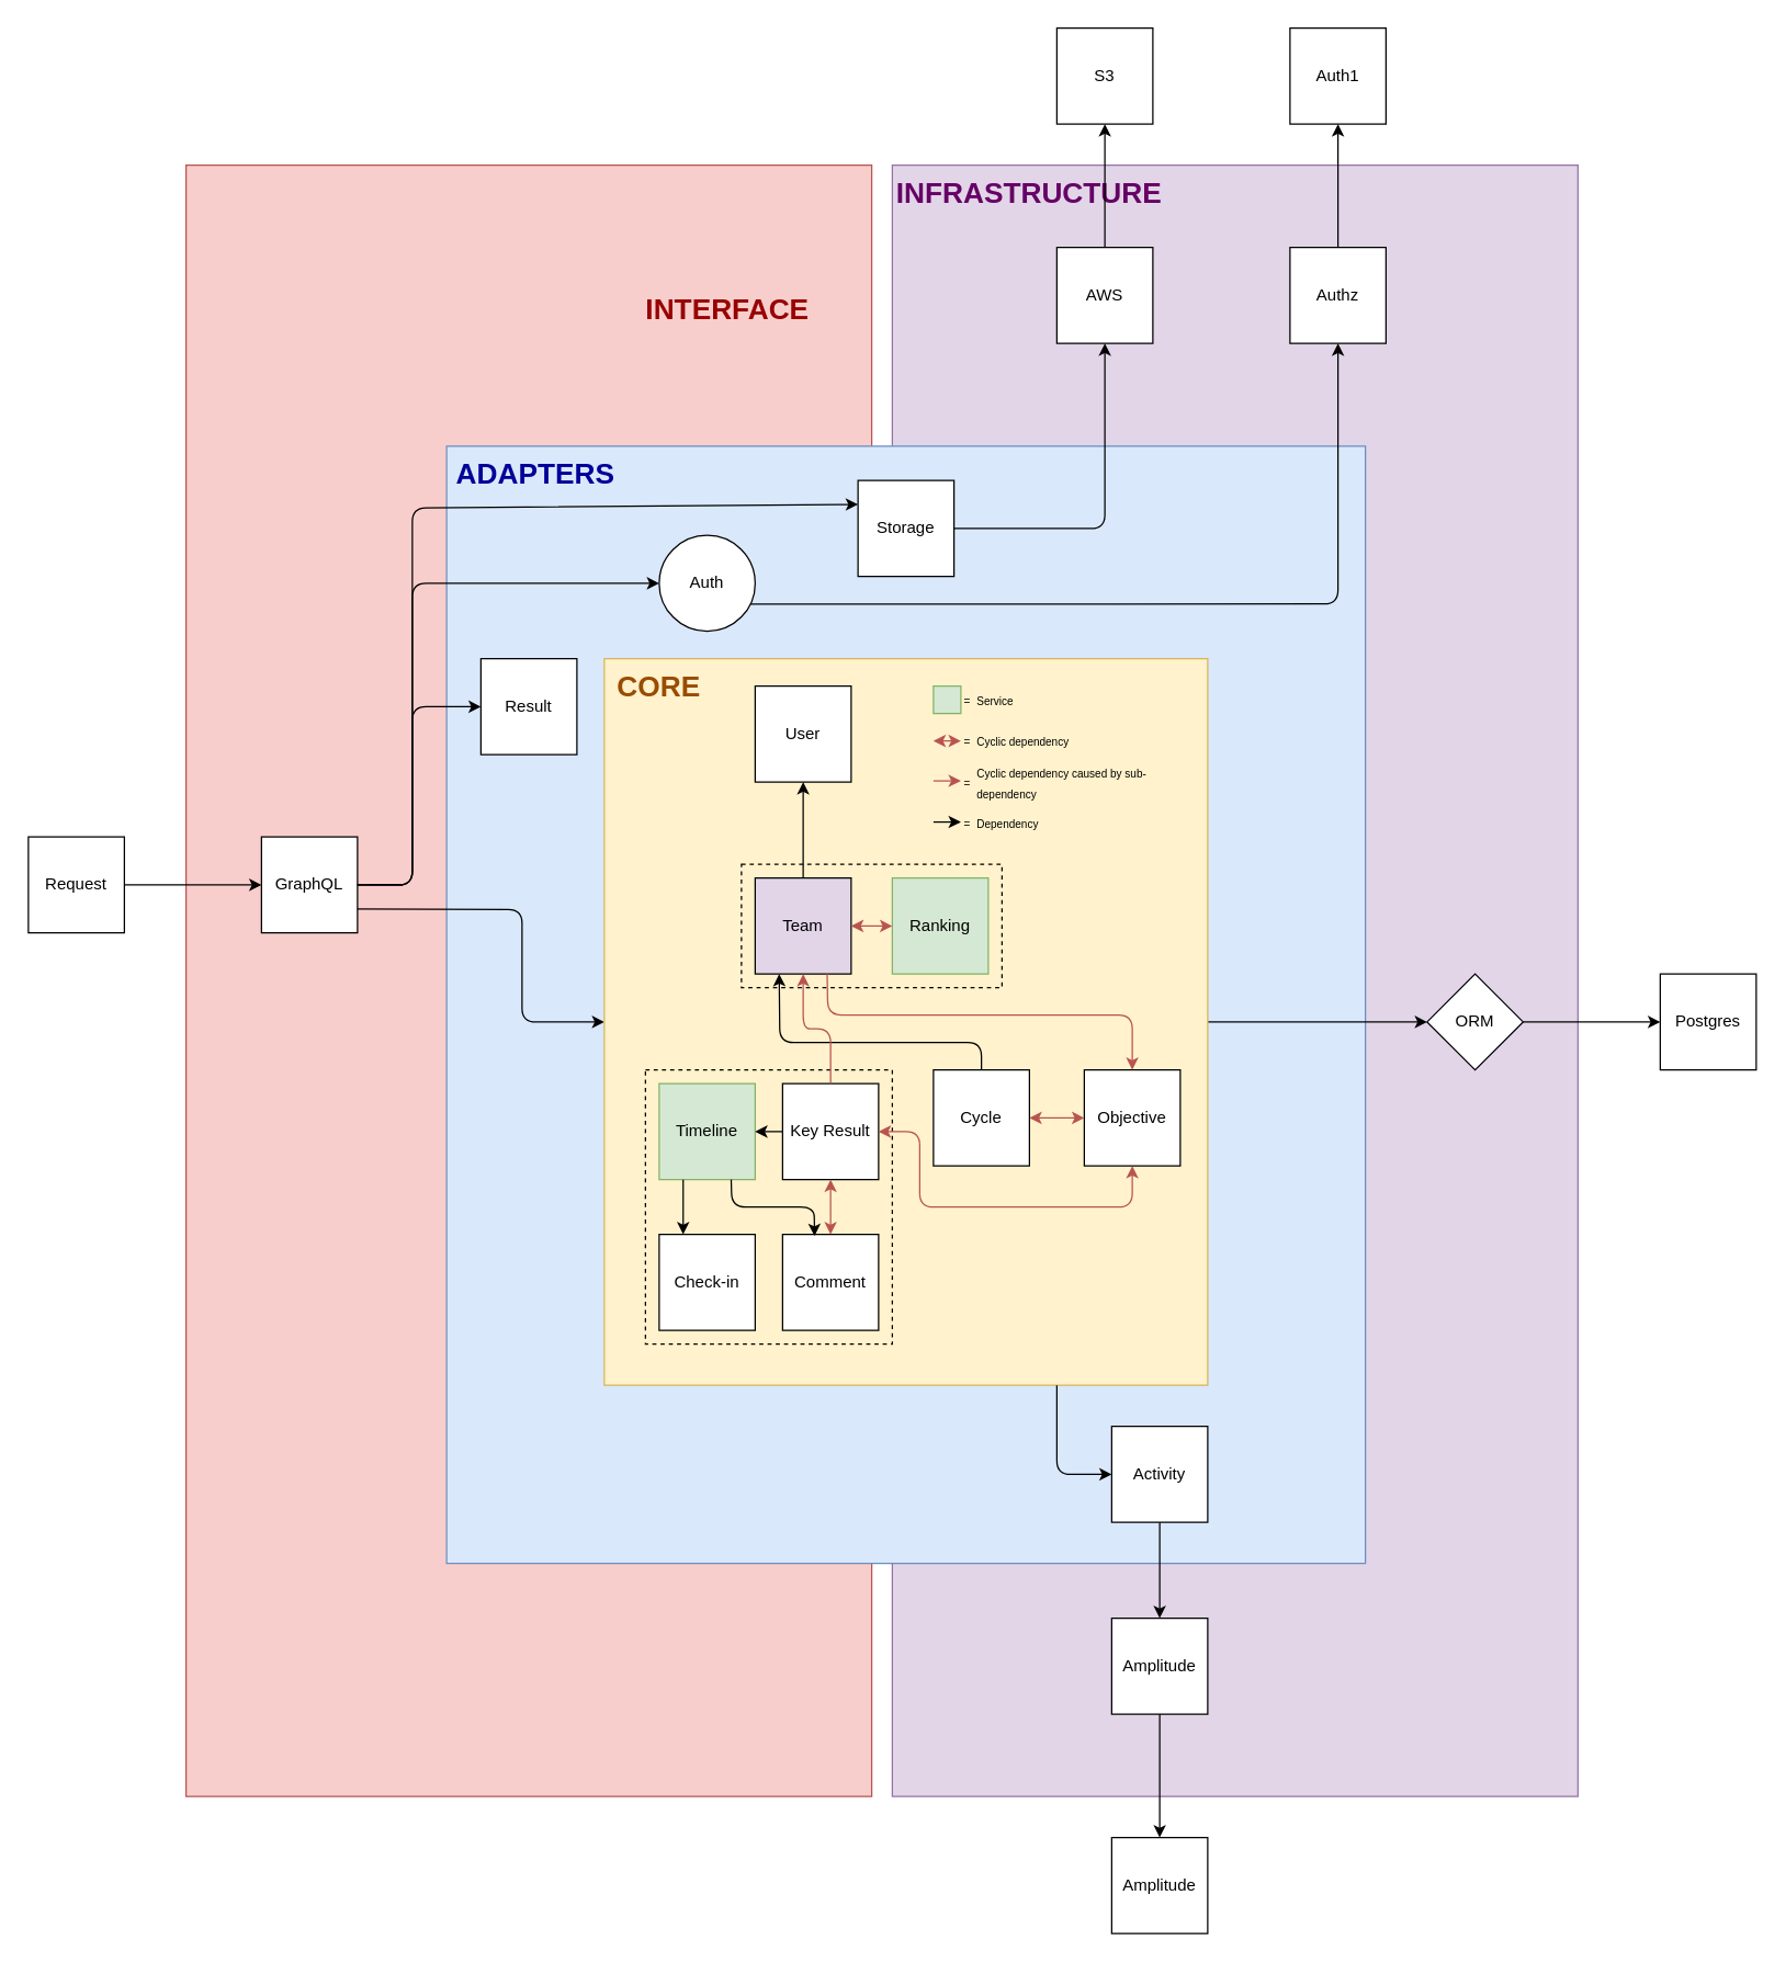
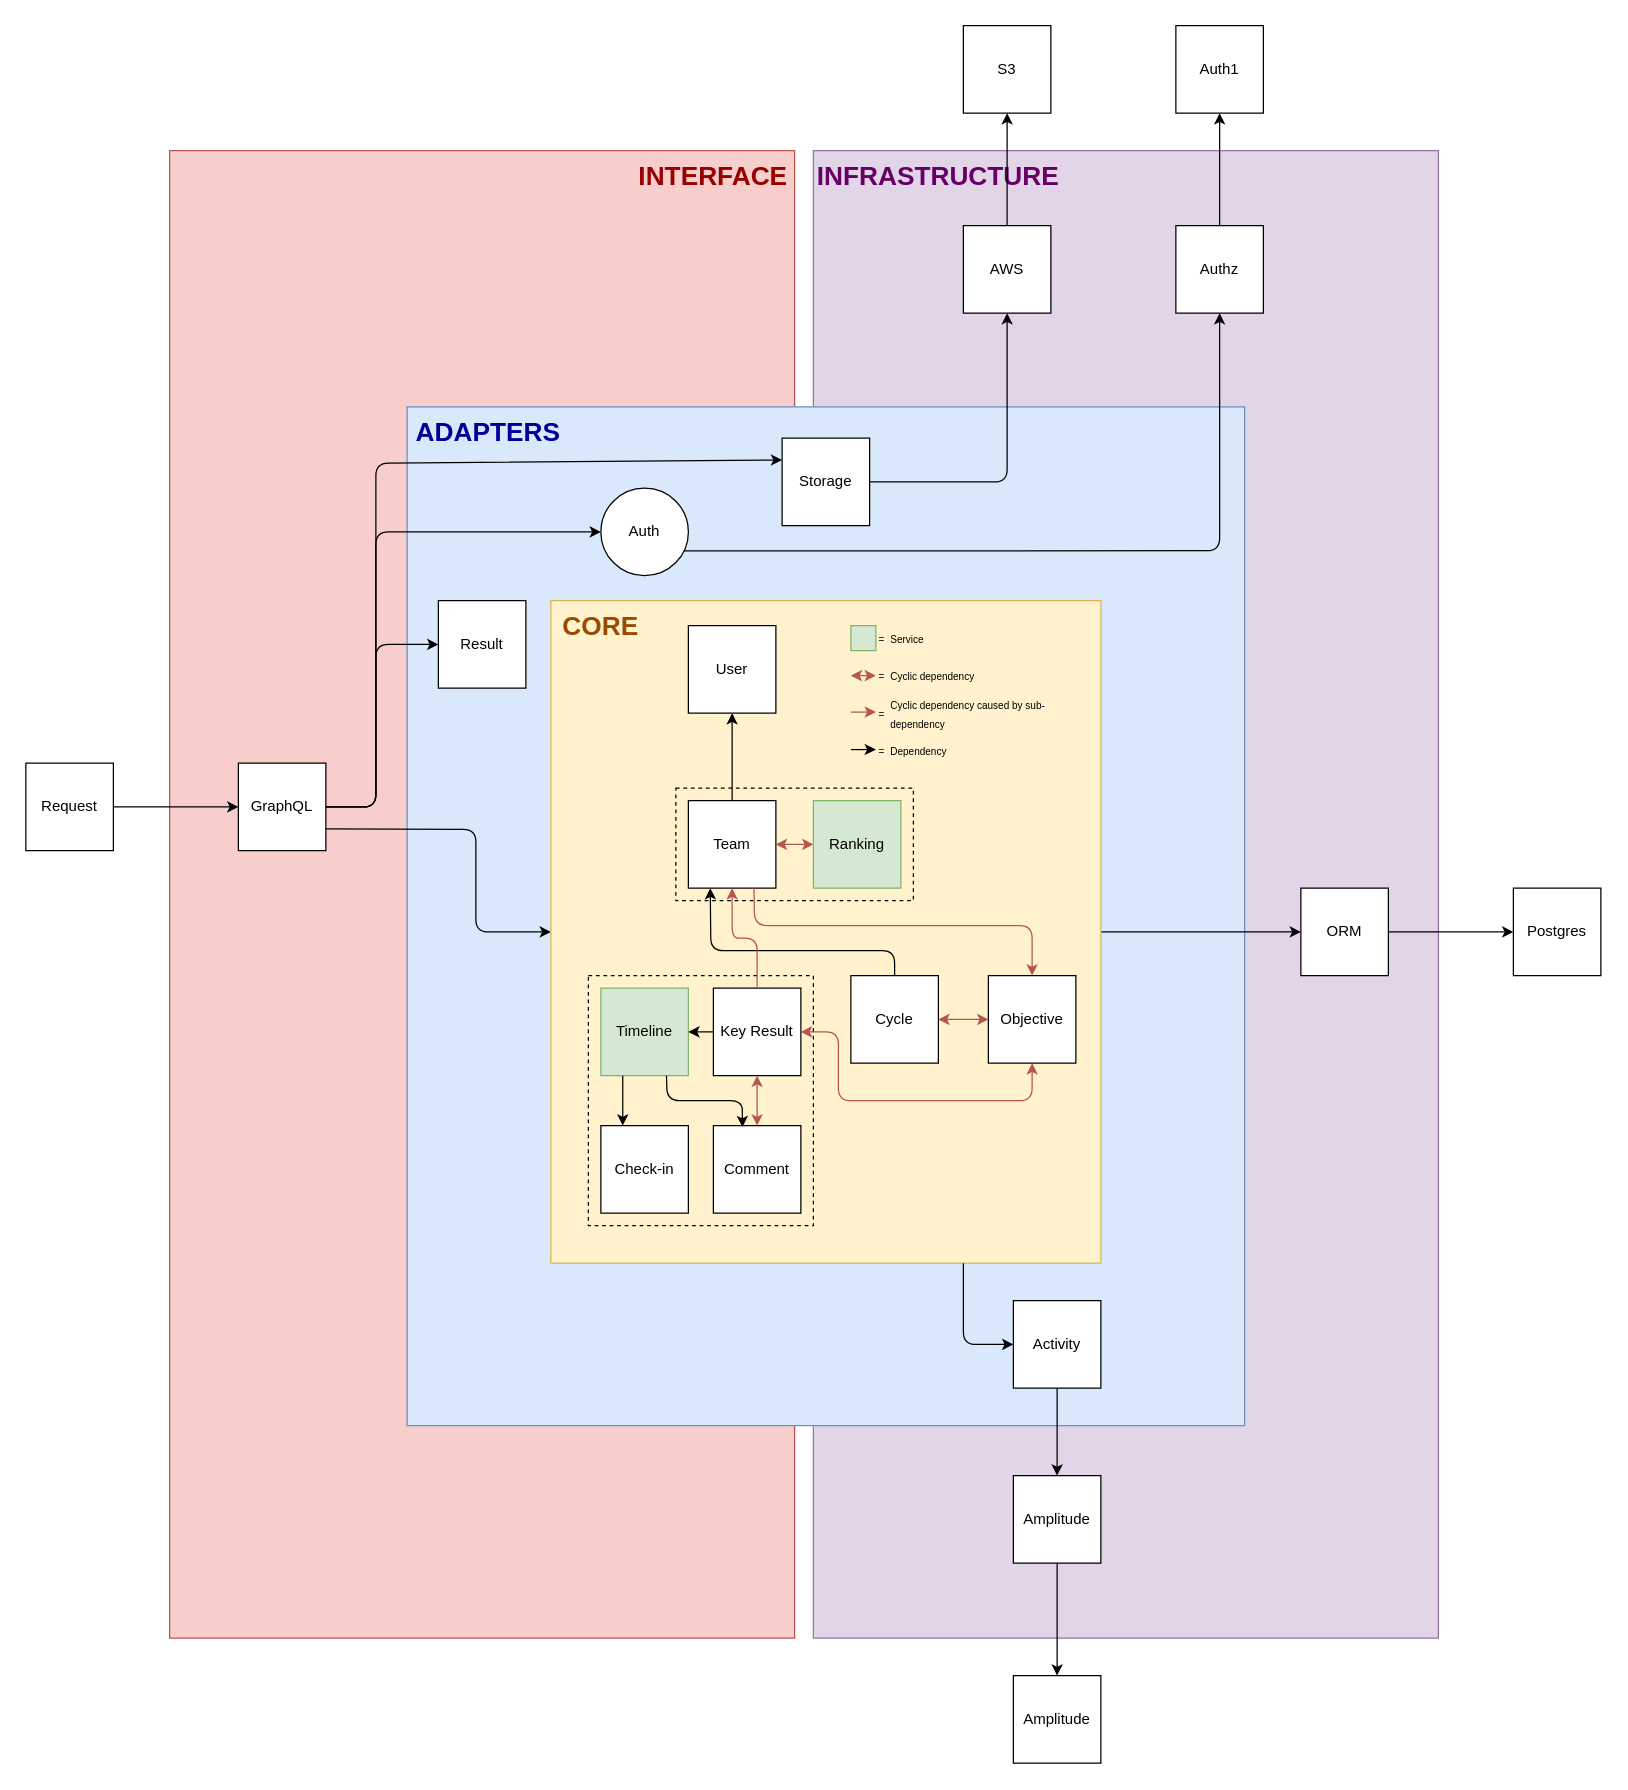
- <mxCell id="14" value="&lt;b&gt;&lt;font style=&quot;font-size: 21px&quot; color=&quot;#990000&quot;&gt;INTERFACE&lt;/font&gt;&lt;/b&gt;" style="text;html=1;strokeColor=none;fillColor=none;align=center;verticalAlign=middle;whiteSpace=wrap;rounded=0;" vertex="1" parent="1"><mxGeometry x="465" y="205" width="130" height="40" as="geometry" /></mxCell>
+ <mxCell id="14" value="&lt;b&gt;&lt;font style=&quot;font-size: 21px&quot; color=&quot;#990000&quot;&gt;INTERFACE&lt;/font&gt;&lt;/b&gt;" style="text;html=1;strokeColor=none;fillColor=none;align=center;verticalAlign=middle;whiteSpace=wrap;rounded=0;" vertex="1" parent="1"><mxGeometry x="505" y="120" width="130" height="40" as="geometry" /></mxCell>
- <mxCell id="36" value="Team" style="rounded=0;whiteSpace=wrap;html=1;fillColor=#e1d5e7;" vertex="1" parent="31"><mxGeometry x="80" y="140" width="70" height="70" as="geometry" /></mxCell>
+ <mxCell id="36" value="Team" style="rounded=0;whiteSpace=wrap;html=1;" vertex="1" parent="31"><mxGeometry x="80" y="140" width="70" height="70" as="geometry" /></mxCell>
- <mxCell id="8" value="ORM" style="rhombus;whiteSpace=wrap;html=1;align=center;" vertex="1" parent="1"><mxGeometry x="1040" y="710" width="70" height="70" as="geometry" /></mxCell>
+ <mxCell id="8" value="ORM" style="rounded=0;whiteSpace=wrap;html=1;align=center;" vertex="1" parent="1"><mxGeometry x="1040" y="710" width="70" height="70" as="geometry" /></mxCell>
